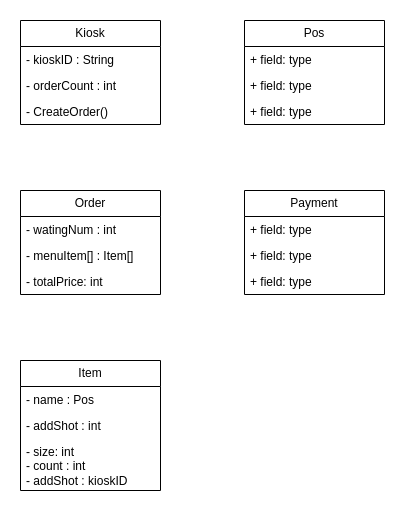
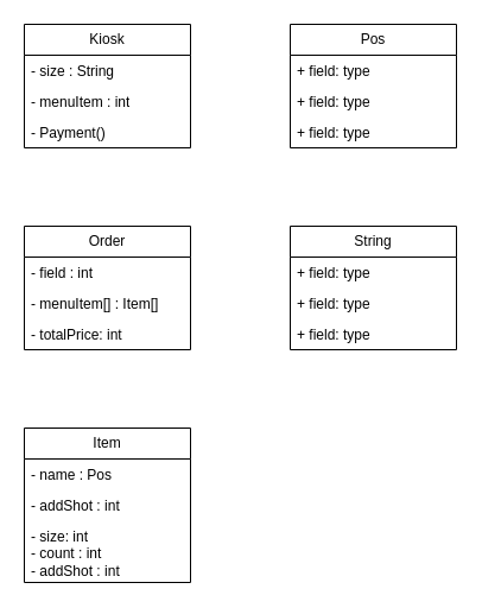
- <mxCell id="3" value="- kioskID : String&lt;div&gt;&lt;br&gt;&lt;/div&gt;&lt;div&gt;&lt;br&gt;&lt;/div&gt;&lt;div&gt;&lt;br&gt;&lt;/div&gt;" style="text;strokeColor=none;fillColor=none;align=left;verticalAlign=top;spacingLeft=4;spacingRight=4;overflow=hidden;rotatable=0;points=[[0,0.5],[1,0.5]];portConstraint=eastwest;whiteSpace=wrap;html=1;" vertex="1" parent="2"><mxGeometry y="26" width="140" height="26" as="geometry" /></mxCell>
+ <mxCell id="3" value="- size : String&lt;div&gt;&lt;br&gt;&lt;/div&gt;&lt;div&gt;&lt;br&gt;&lt;/div&gt;&lt;div&gt;&lt;br&gt;&lt;/div&gt;" style="text;strokeColor=none;fillColor=none;align=left;verticalAlign=top;spacingLeft=4;spacingRight=4;overflow=hidden;rotatable=0;points=[[0,0.5],[1,0.5]];portConstraint=eastwest;whiteSpace=wrap;html=1;" vertex="1" parent="2"><mxGeometry y="26" width="140" height="26" as="geometry" /></mxCell>
- <mxCell id="4" value="- orderCount : int" style="text;strokeColor=none;fillColor=none;align=left;verticalAlign=top;spacingLeft=4;spacingRight=4;overflow=hidden;rotatable=0;points=[[0,0.5],[1,0.5]];portConstraint=eastwest;whiteSpace=wrap;html=1;" vertex="1" parent="2"><mxGeometry y="52" width="140" height="26" as="geometry" /></mxCell>
+ <mxCell id="4" value="- menuItem : int" style="text;strokeColor=none;fillColor=none;align=left;verticalAlign=top;spacingLeft=4;spacingRight=4;overflow=hidden;rotatable=0;points=[[0,0.5],[1,0.5]];portConstraint=eastwest;whiteSpace=wrap;html=1;" vertex="1" parent="2"><mxGeometry y="52" width="140" height="26" as="geometry" /></mxCell>
- <mxCell id="5" value="- CreateOrder()" style="text;strokeColor=none;fillColor=none;align=left;verticalAlign=top;spacingLeft=4;spacingRight=4;overflow=hidden;rotatable=0;points=[[0,0.5],[1,0.5]];portConstraint=eastwest;whiteSpace=wrap;html=1;" vertex="1" parent="2"><mxGeometry y="78" width="140" height="26" as="geometry" /></mxCell>
+ <mxCell id="5" value="- Payment()" style="text;strokeColor=none;fillColor=none;align=left;verticalAlign=top;spacingLeft=4;spacingRight=4;overflow=hidden;rotatable=0;points=[[0,0.5],[1,0.5]];portConstraint=eastwest;whiteSpace=wrap;html=1;" vertex="1" parent="2"><mxGeometry y="78" width="140" height="26" as="geometry" /></mxCell>
- <mxCell id="14" value="Payment" style="swimlane;fontStyle=0;childLayout=stackLayout;horizontal=1;startSize=26;fillColor=none;horizontalStack=0;resizeParent=1;resizeParentMax=0;resizeLast=0;collapsible=1;marginBottom=0;whiteSpace=wrap;html=1;" vertex="1" parent="1"><mxGeometry x="244" y="190" width="140" height="104" as="geometry" /></mxCell>
+ <mxCell id="14" value="String" style="swimlane;fontStyle=0;childLayout=stackLayout;horizontal=1;startSize=26;fillColor=none;horizontalStack=0;resizeParent=1;resizeParentMax=0;resizeLast=0;collapsible=1;marginBottom=0;whiteSpace=wrap;html=1;" vertex="1" parent="1"><mxGeometry x="244" y="190" width="140" height="104" as="geometry" /></mxCell>
- <mxCell id="11" value="- watingNum : int" style="text;strokeColor=none;fillColor=none;align=left;verticalAlign=top;spacingLeft=4;spacingRight=4;overflow=hidden;rotatable=0;points=[[0,0.5],[1,0.5]];portConstraint=eastwest;whiteSpace=wrap;html=1;" vertex="1" parent="10"><mxGeometry y="26" width="140" height="26" as="geometry" /></mxCell>
+ <mxCell id="11" value="- field : int" style="text;strokeColor=none;fillColor=none;align=left;verticalAlign=top;spacingLeft=4;spacingRight=4;overflow=hidden;rotatable=0;points=[[0,0.5],[1,0.5]];portConstraint=eastwest;whiteSpace=wrap;html=1;" vertex="1" parent="10"><mxGeometry y="26" width="140" height="26" as="geometry" /></mxCell>
- <mxCell id="21" value="- size: int&lt;div&gt;- count : int&lt;/div&gt;&lt;div&gt;- addShot : kioskID&lt;/div&gt;" style="text;strokeColor=none;fillColor=none;align=left;verticalAlign=top;spacingLeft=4;spacingRight=4;overflow=hidden;rotatable=0;points=[[0,0.5],[1,0.5]];portConstraint=eastwest;whiteSpace=wrap;html=1;" vertex="1" parent="18"><mxGeometry y="78" width="140" height="52" as="geometry" /></mxCell>
+ <mxCell id="21" value="- size: int&lt;div&gt;- count : int&lt;/div&gt;&lt;div&gt;- addShot : int&lt;/div&gt;" style="text;strokeColor=none;fillColor=none;align=left;verticalAlign=top;spacingLeft=4;spacingRight=4;overflow=hidden;rotatable=0;points=[[0,0.5],[1,0.5]];portConstraint=eastwest;whiteSpace=wrap;html=1;" vertex="1" parent="18"><mxGeometry y="78" width="140" height="52" as="geometry" /></mxCell>
